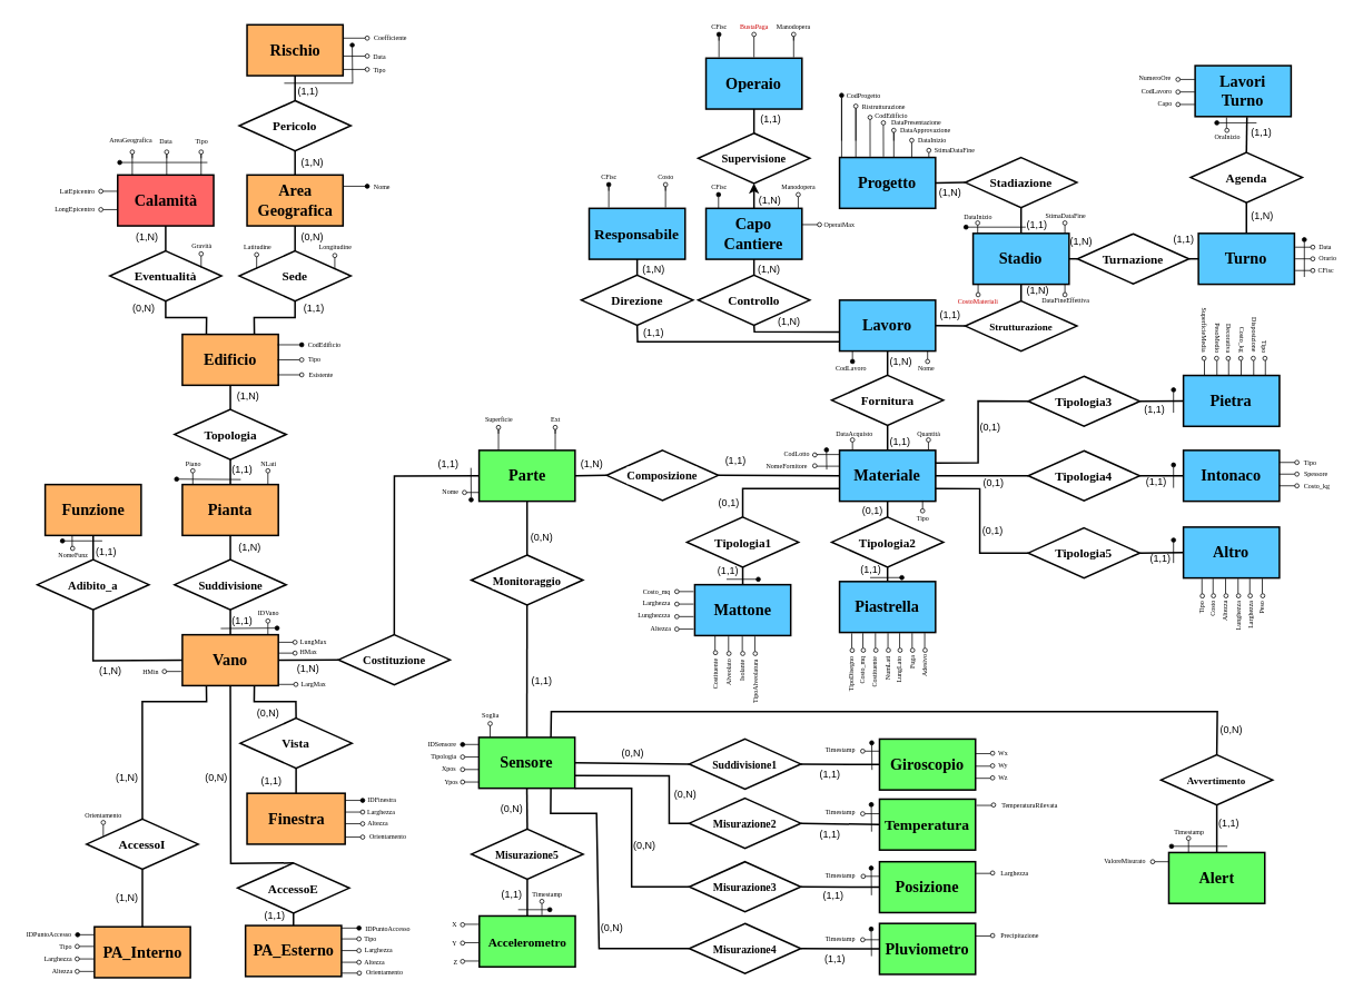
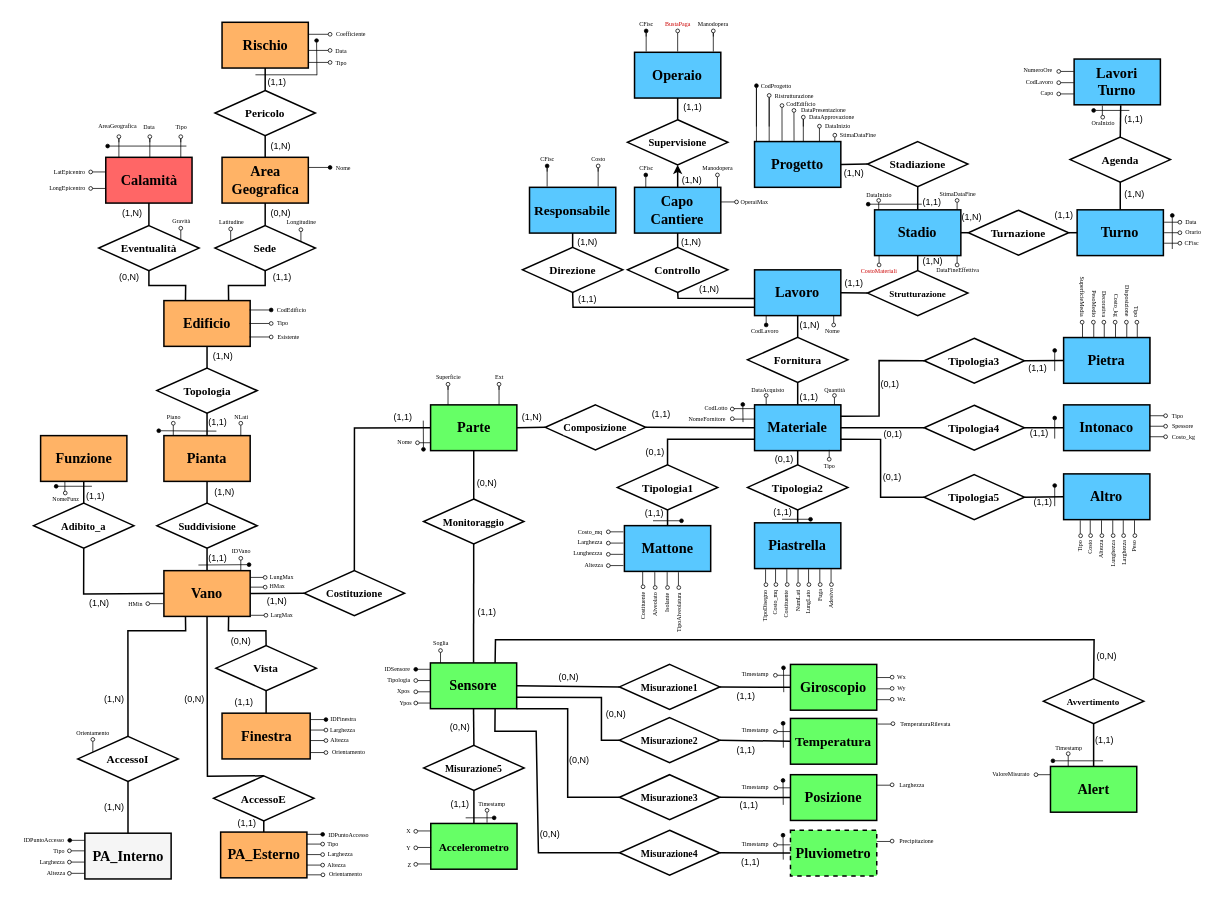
- <mxCell id="21" value="&lt;font size=&quot;1&quot; style=&quot;&quot;&gt;&lt;b style=&quot;font-size: 13px;&quot;&gt;Suddivisione1&lt;/b&gt;&lt;/font&gt;" style="shape=rhombus;perimeter=rhombusPerimeter;whiteSpace=wrap;html=1;align=center;labelBackgroundColor=#FFFFFF;strokeWidth=2;fontFamily=Comic Sans MS;fontSize=18;aspect=fixed;" parent="1" vertex="1"><mxGeometry x="825.25" y="885" width="133.75" height="60" as="geometry" /></mxCell>
+ <mxCell id="21" value="&lt;font size=&quot;1&quot; style=&quot;&quot;&gt;&lt;b style=&quot;font-size: 13px;&quot;&gt;Misurazione1&lt;/b&gt;&lt;/font&gt;" style="shape=rhombus;perimeter=rhombusPerimeter;whiteSpace=wrap;html=1;align=center;labelBackgroundColor=#FFFFFF;strokeWidth=2;fontFamily=Comic Sans MS;fontSize=18;aspect=fixed;" parent="1" vertex="1"><mxGeometry x="825.25" y="885" width="133.75" height="60" as="geometry" /></mxCell>
- <mxCell id="139" value="Pluviometro" style="whiteSpace=wrap;html=1;align=center;strokeWidth=2;fillColor=#66FF66;fontStyle=1;fontFamily=Comic Sans MS;fontSize=19;" parent="1" vertex="1"><mxGeometry x="1053.25" y="1106" width="115" height="61" as="geometry" /></mxCell>
+ <mxCell id="139" value="Pluviometro" style="whiteSpace=wrap;html=1;align=center;strokeWidth=2;fillColor=#66FF66;fontStyle=1;fontFamily=Comic Sans MS;fontSize=19;dashed=1;" parent="1" vertex="1"><mxGeometry x="1053.25" y="1106" width="115" height="61" as="geometry" /></mxCell>
- <mxCell id="10" value="&lt;font size=&quot;1&quot; face=&quot;Comic Sans MS&quot;&gt;&lt;b style=&quot;font-size: 19px;&quot;&gt;PA_Interno&lt;/b&gt;&lt;/font&gt;" style="whiteSpace=wrap;html=1;align=center;fillColor=#FFB366;strokeWidth=2;" parent="1" vertex="1"><mxGeometry x="112.63" y="1110" width="115" height="61" as="geometry" /></mxCell>
+ <mxCell id="10" value="&lt;font size=&quot;1&quot; face=&quot;Comic Sans MS&quot;&gt;&lt;b style=&quot;font-size: 19px;&quot;&gt;PA_Interno&lt;/b&gt;&lt;/font&gt;" style="whiteSpace=wrap;html=1;align=center;fillColor=#f5f5f5;strokeWidth=2;" parent="1" vertex="1"><mxGeometry x="112.63" y="1110" width="115" height="61" as="geometry" /></mxCell>
